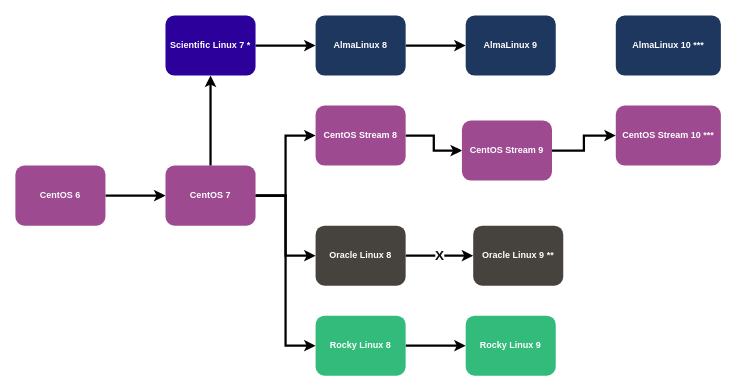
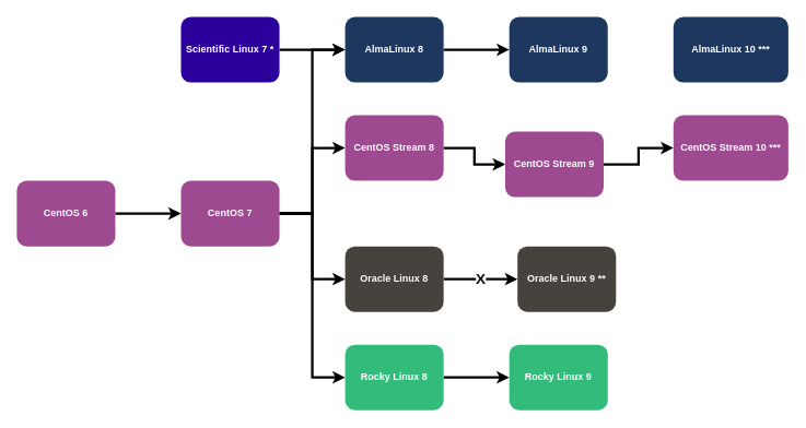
- <mxCell id="4" style="edgeStyle=orthogonalEdgeStyle;rounded=0;orthogonalLoop=1;jettySize=auto;html=1;strokeWidth=3;fontColor=light-dark(#ffffff, #ededed);fontStyle=1;" parent="1" source="8" target="26" edge="1"><mxGeometry relative="1" as="geometry" /></mxCell>
+ <mxCell id="4" style="edgeStyle=orthogonalEdgeStyle;rounded=0;orthogonalLoop=1;jettySize=auto;html=1;entryX=0;entryY=0.5;entryDx=0;entryDy=0;strokeWidth=3;fontColor=light-dark(#ffffff, #ededed);fontStyle=1" parent="1" source="8" target="13" edge="1"><mxGeometry relative="1" as="geometry" /></mxCell>
